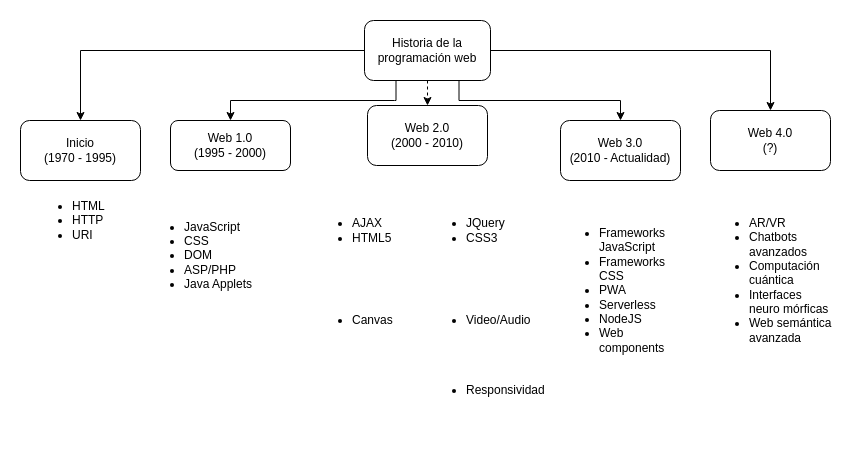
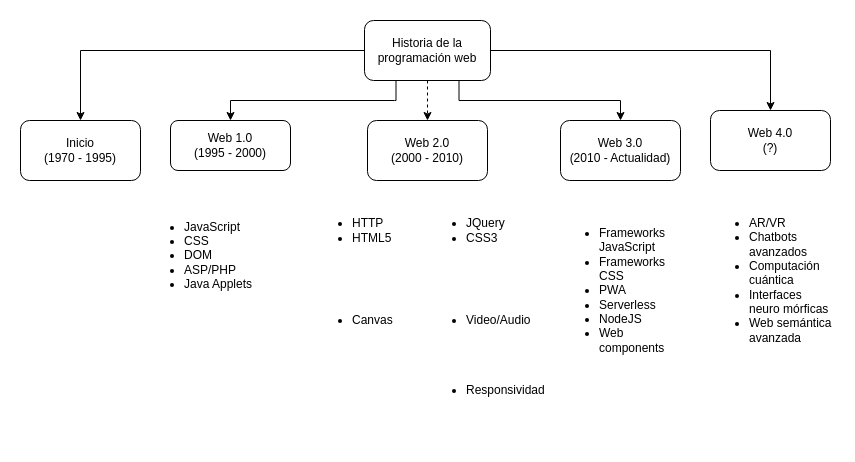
- <mxCell id="12" value="Web 2.0&lt;div&gt;(2000 - 2010)&lt;/div&gt;" style="rounded=1;whiteSpace=wrap;html=1;" vertex="1" parent="1"><mxGeometry x="367" y="105" width="120" height="60" as="geometry" /></mxCell>
+ <mxCell id="12" value="Web 2.0&lt;div&gt;(2000 - 2010)&lt;/div&gt;" style="rounded=1;whiteSpace=wrap;html=1;" vertex="1" parent="1"><mxGeometry x="367" y="120" width="120" height="60" as="geometry" /></mxCell>
- <mxCell id="10" value="&lt;ul&gt;&lt;li&gt;HTML&lt;/li&gt;&lt;li&gt;HTTP&lt;/li&gt;&lt;li&gt;URI&lt;/li&gt;&lt;/ul&gt;" style="text;strokeColor=none;fillColor=none;html=1;whiteSpace=wrap;verticalAlign=middle;overflow=hidden;" vertex="1" parent="1"><mxGeometry x="30" y="180" width="100" height="80" as="geometry" /></mxCell>
- <mxCell id="14" value="&lt;ul&gt;&lt;li&gt;AJAX&lt;/li&gt;&lt;li&gt;HTML5&lt;/li&gt;&lt;/ul&gt;" style="text;strokeColor=none;fillColor=none;html=1;whiteSpace=wrap;verticalAlign=middle;overflow=hidden;" vertex="1" parent="1"><mxGeometry x="310" y="180" width="126" height="100" as="geometry" /></mxCell>
+ <mxCell id="14" value="&lt;ul&gt;&lt;li&gt;HTTP&lt;/li&gt;&lt;li&gt;HTML5&lt;/li&gt;&lt;/ul&gt;" style="text;strokeColor=none;fillColor=none;html=1;whiteSpace=wrap;verticalAlign=middle;overflow=hidden;" vertex="1" parent="1"><mxGeometry x="310" y="180" width="126" height="100" as="geometry" /></mxCell>
